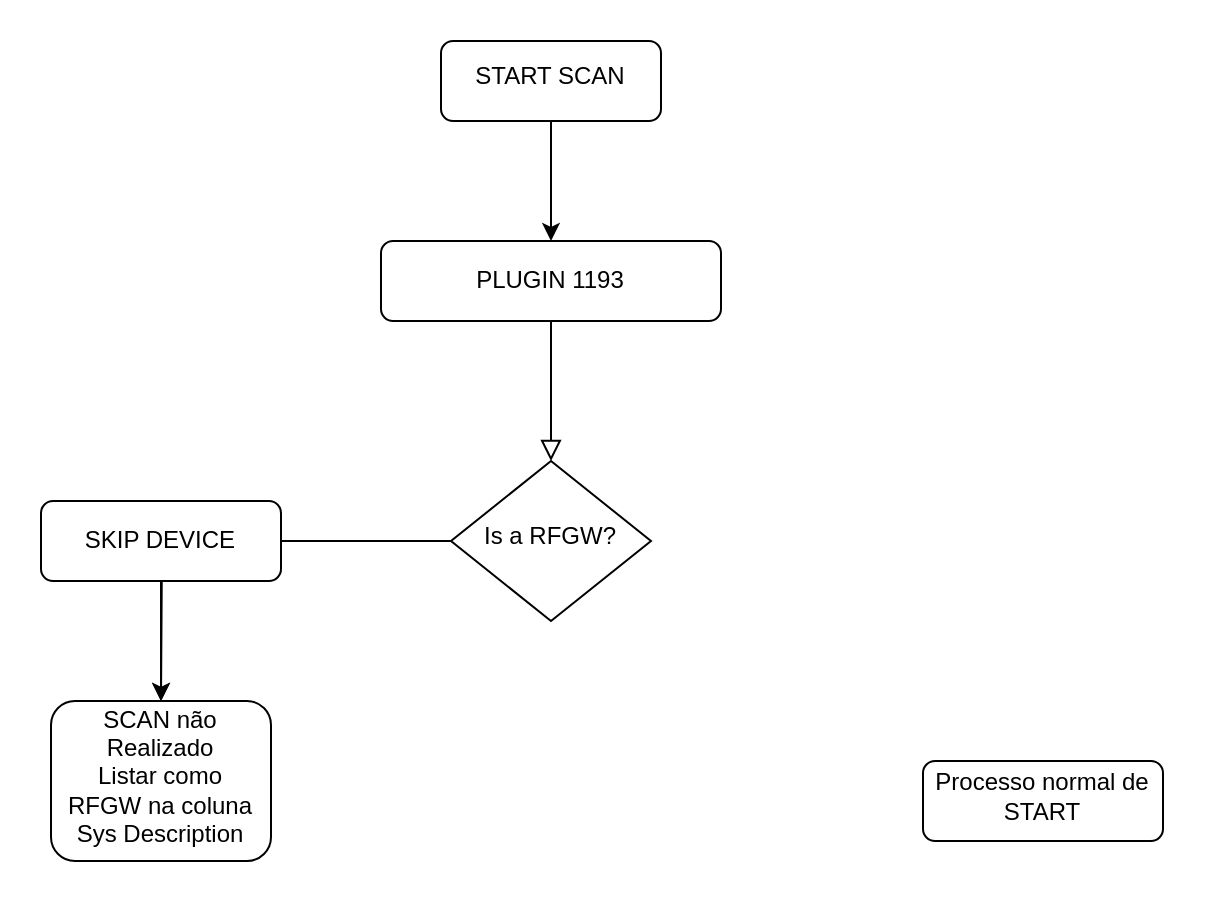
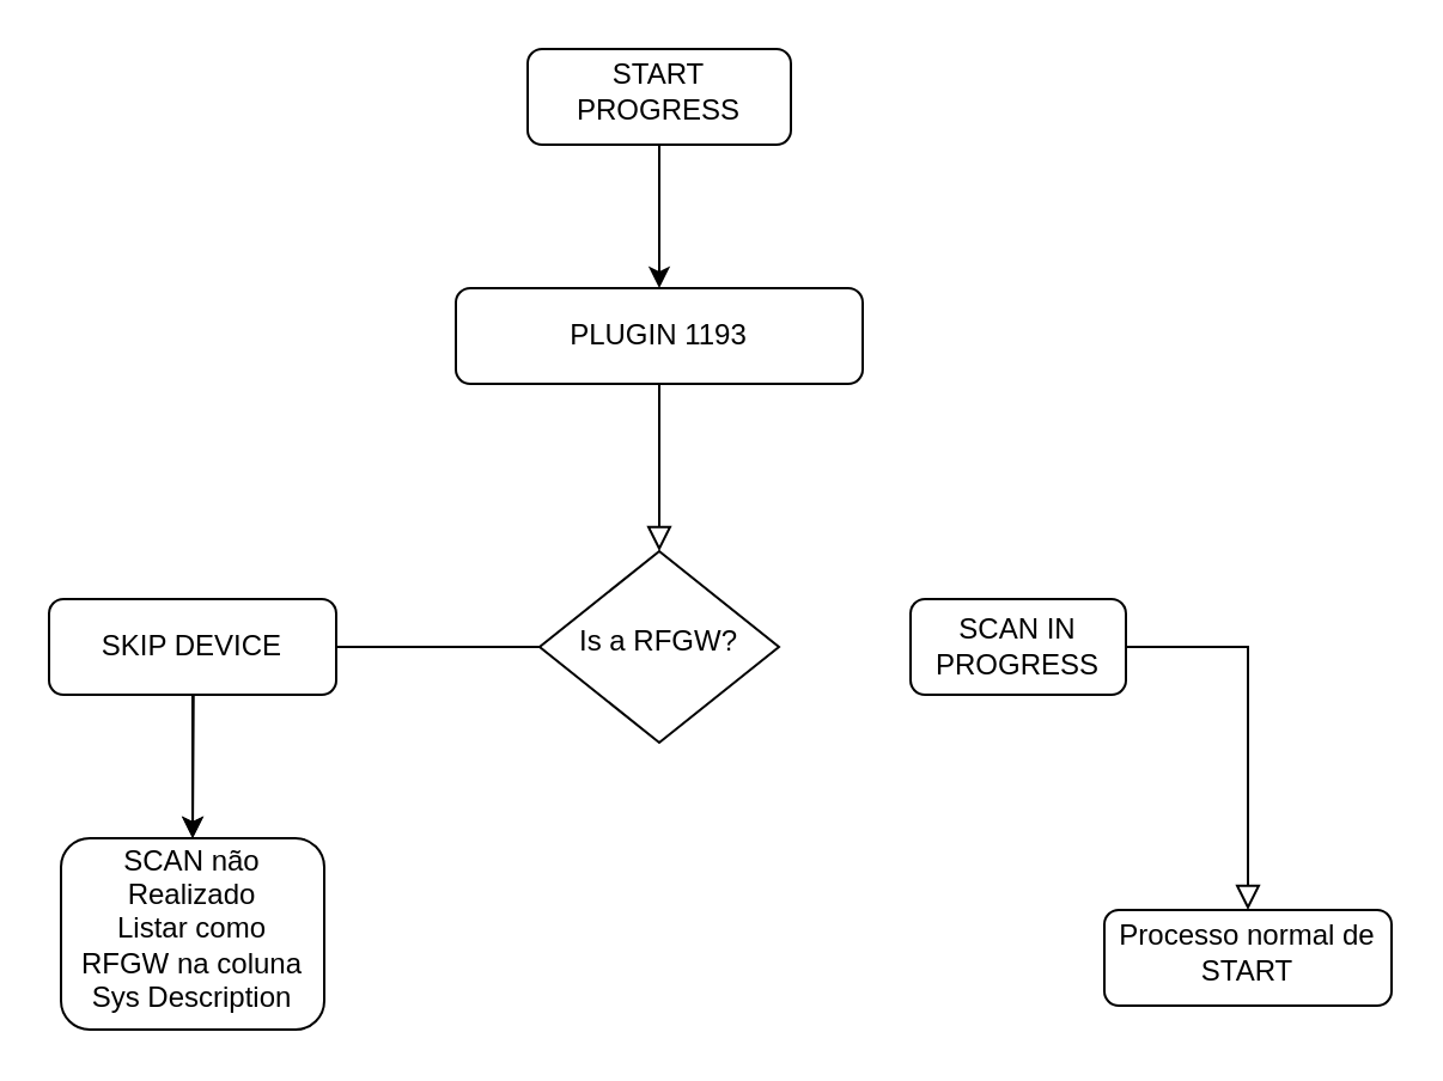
- <mxCell id="13" value="START SCAN" style="rounded=1;whiteSpace=wrap;html=1;shadow=0;strokeWidth=1;spacing=6;spacingTop=-4;" vertex="1" parent="1"><mxGeometry x="220" y="20" width="110" height="40" as="geometry" /></mxCell>
+ <mxCell id="13" value="START PROGRESS" style="rounded=1;whiteSpace=wrap;html=1;shadow=0;strokeWidth=1;spacing=6;spacingTop=-4;" vertex="1" parent="1"><mxGeometry x="220" y="20" width="110" height="40" as="geometry" /></mxCell>
+ <mxCell id="8" value="SCAN IN PROGRESS" style="rounded=1;whiteSpace=wrap;html=1;fontSize=12;glass=0;strokeWidth=1;shadow=0;" vertex="1" parent="1"><mxGeometry x="380" y="250" width="90" height="40" as="geometry" /></mxCell>
+ <mxCell id="10" value="" style="edgeStyle=orthogonalEdgeStyle;rounded=0;html=1;jettySize=auto;orthogonalLoop=1;fontSize=11;endArrow=block;endFill=0;endSize=8;strokeWidth=1;shadow=0;labelBackgroundColor=none;entryX=0.5;entryY=0;entryDx=0;entryDy=0;exitX=1;exitY=0.5;exitDx=0;exitDy=0;" edge="1" parent="1" source="8" target="11"><mxGeometry y="10" relative="1" as="geometry"><mxPoint as="offset" /><mxPoint x="440" y="270" as="sourcePoint" /><mxPoint x="510" y="365" as="targetPoint" /></mxGeometry></mxCell>
